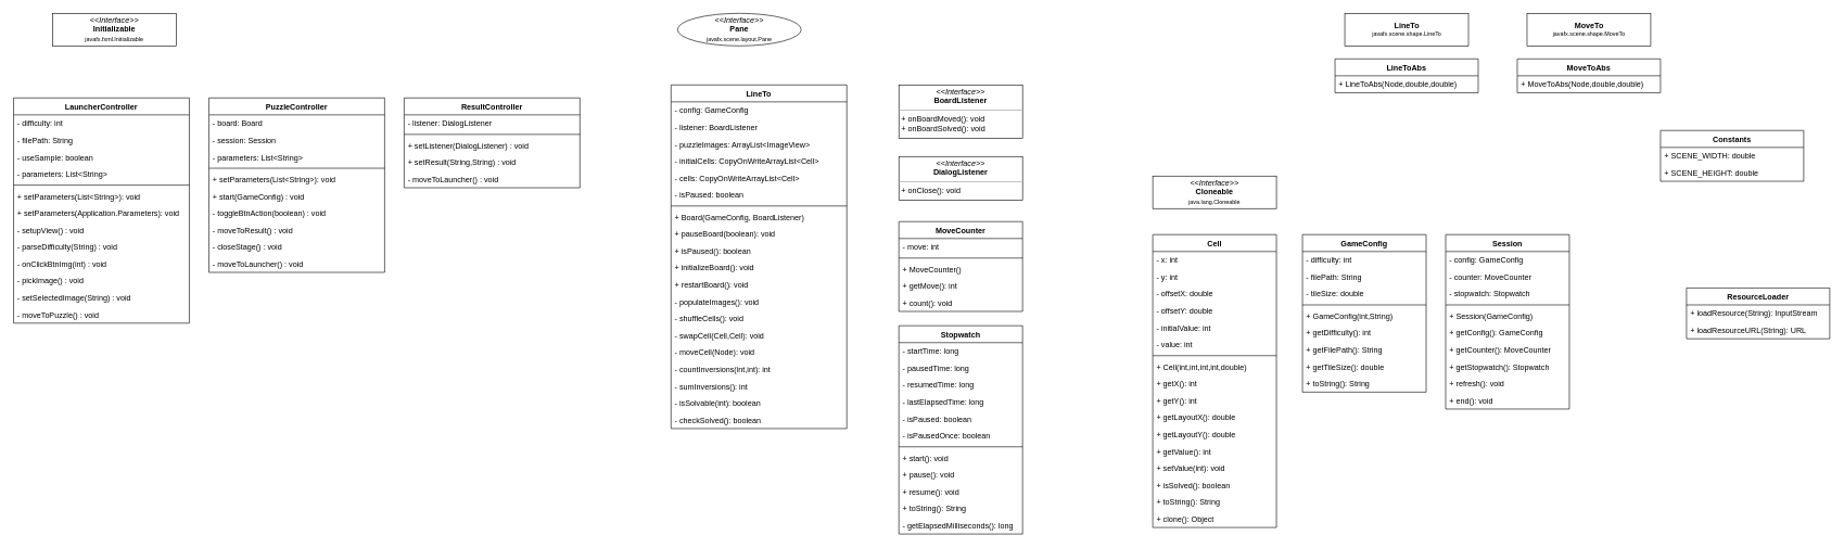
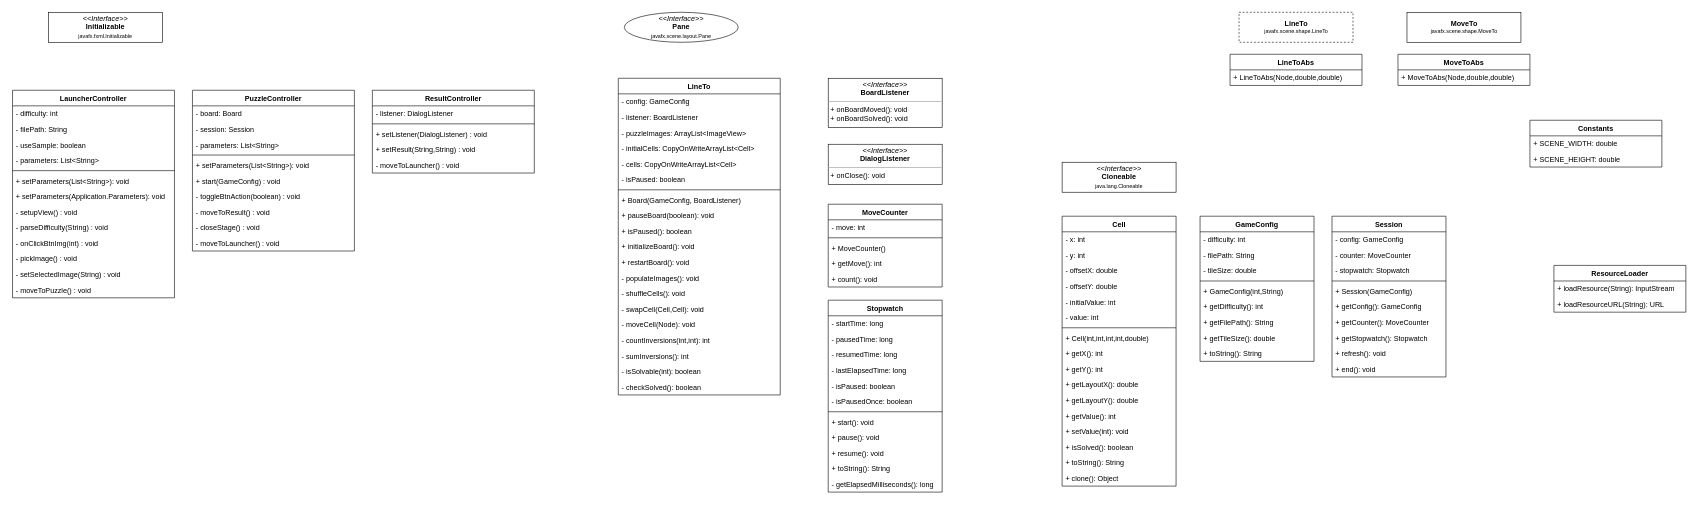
- <mxCell id="117" value="&lt;b style=&quot;font-size: 12px&quot;&gt;LineTo&lt;br&gt;&lt;/b&gt;javafx.scene.shape.LineTo" style="html=1;fontSize=9;strokeColor=default;" vertex="1" parent="1"><mxGeometry x="2065" y="20" width="190" height="50" as="geometry" /></mxCell>
+ <mxCell id="117" value="&lt;b style=&quot;font-size: 12px&quot;&gt;LineTo&lt;br&gt;&lt;/b&gt;javafx.scene.shape.LineTo" style="html=1;fontSize=9;strokeColor=default;dashed=1;" vertex="1" parent="1"><mxGeometry x="2065" y="20" width="190" height="50" as="geometry" /></mxCell>
